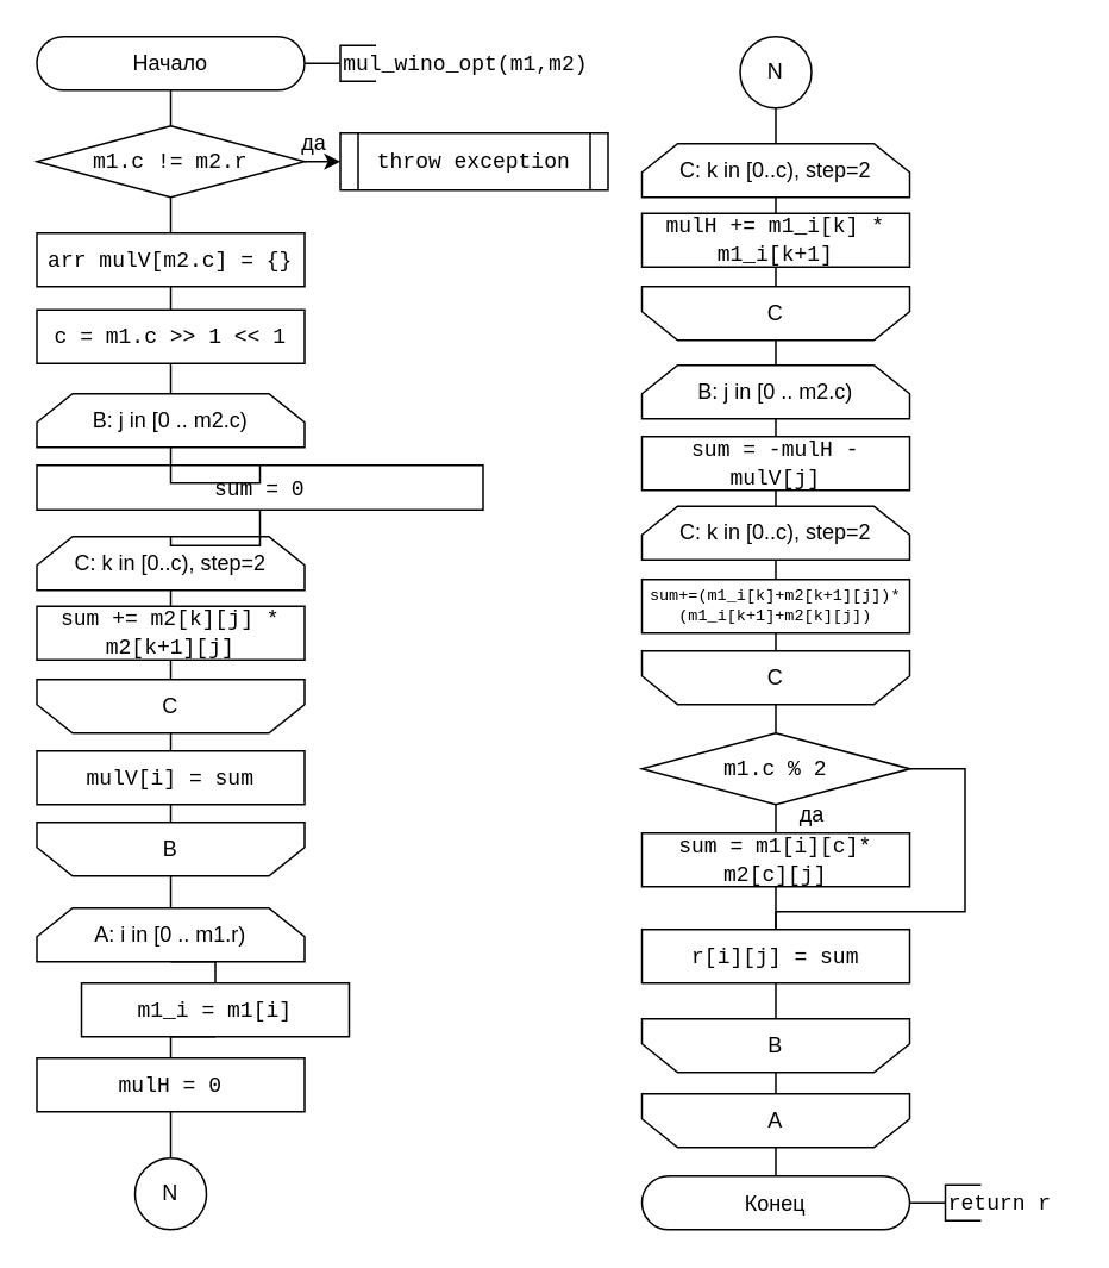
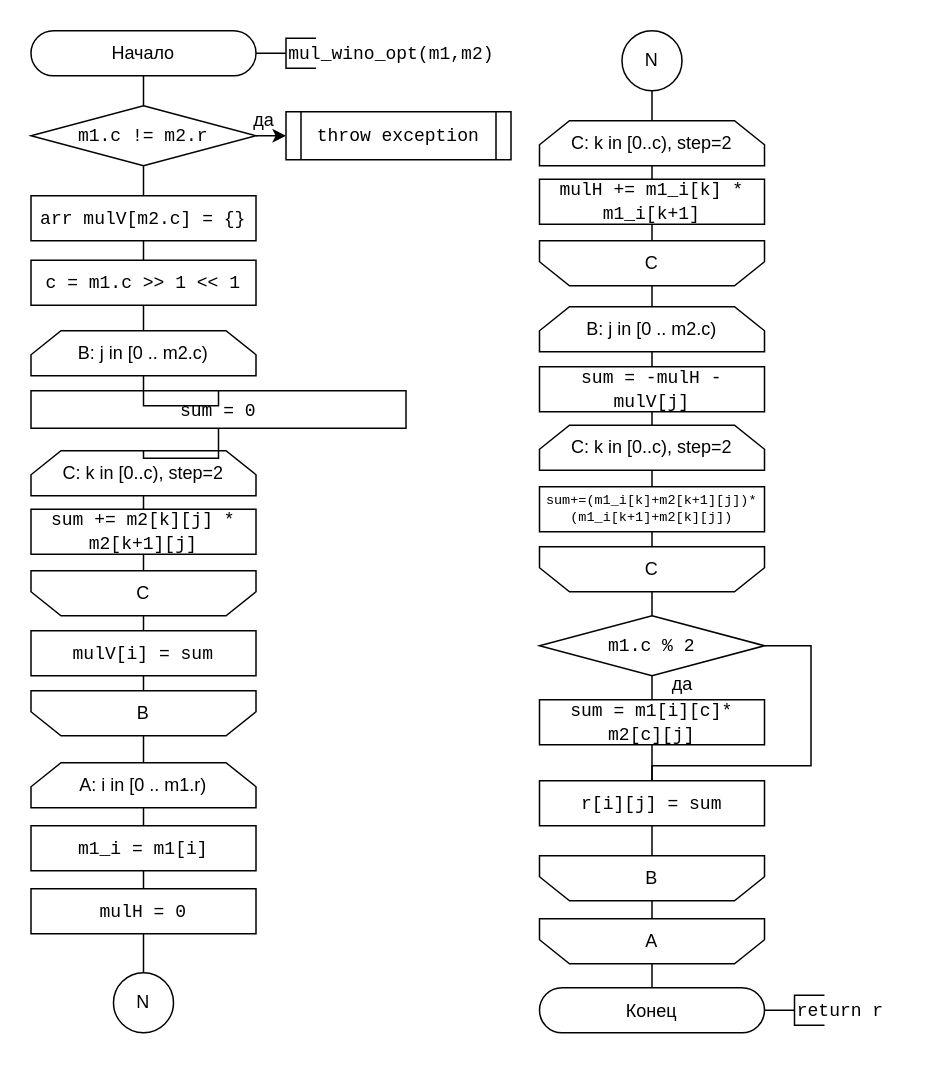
- <mxCell id="48" value="&lt;font face=&quot;Courier New&quot;&gt;m1_i = m1[i]&lt;br&gt;&lt;/font&gt;" style="rounded=0;whiteSpace=wrap;html=1;strokeWidth=1;fillColor=none;" vertex="1" parent="1"><mxGeometry x="45" y="550" width="150" height="30" as="geometry" /></mxCell>
+ <mxCell id="48" value="&lt;font face=&quot;Courier New&quot;&gt;m1_i = m1[i]&lt;br&gt;&lt;/font&gt;" style="rounded=0;whiteSpace=wrap;html=1;strokeWidth=1;fillColor=none;" vertex="1" parent="1"><mxGeometry x="20" y="550" width="150" height="30" as="geometry" /></mxCell>
